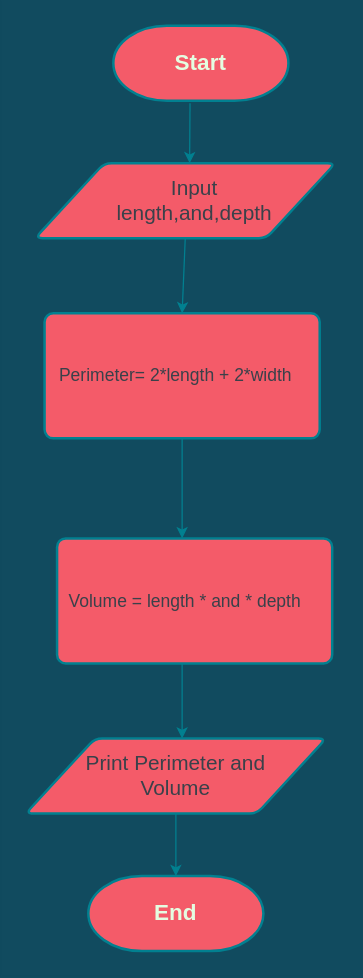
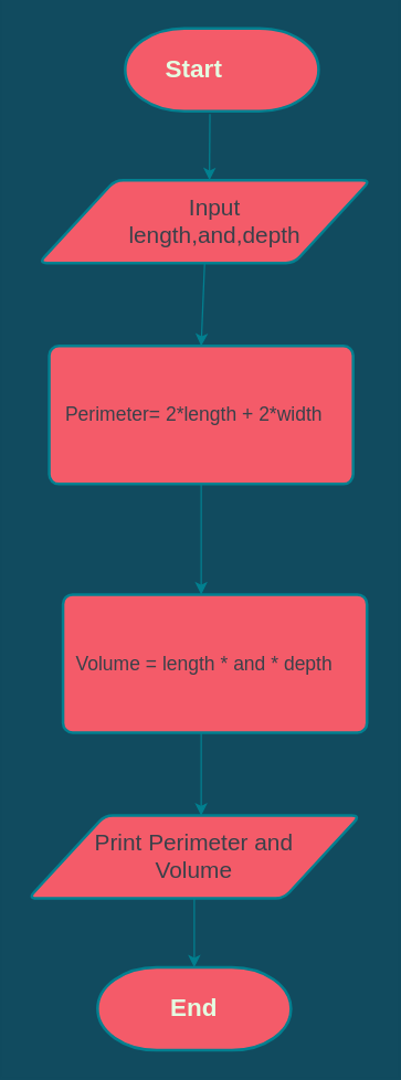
- <mxCell id="9" value="&lt;b&gt;&lt;font style=&quot;font-size: 18px;&quot;&gt;Start&lt;/font&gt;&lt;/b&gt;" style="text;html=1;strokeColor=none;fillColor=none;align=center;verticalAlign=middle;whiteSpace=wrap;rounded=0;fontColor=#E4FDE1;" parent="1" vertex="1"><mxGeometry x="130" y="35" width="60" height="30" as="geometry" /></mxCell>
+ <mxCell id="9" value="&lt;b&gt;&lt;font style=&quot;font-size: 18px;&quot;&gt;Start&lt;/font&gt;&lt;/b&gt;" style="text;html=1;strokeColor=none;fillColor=none;align=center;verticalAlign=middle;whiteSpace=wrap;rounded=0;fontColor=#E4FDE1;" parent="1" vertex="1"><mxGeometry x="110" y="35" width="60" height="30" as="geometry" /></mxCell>
